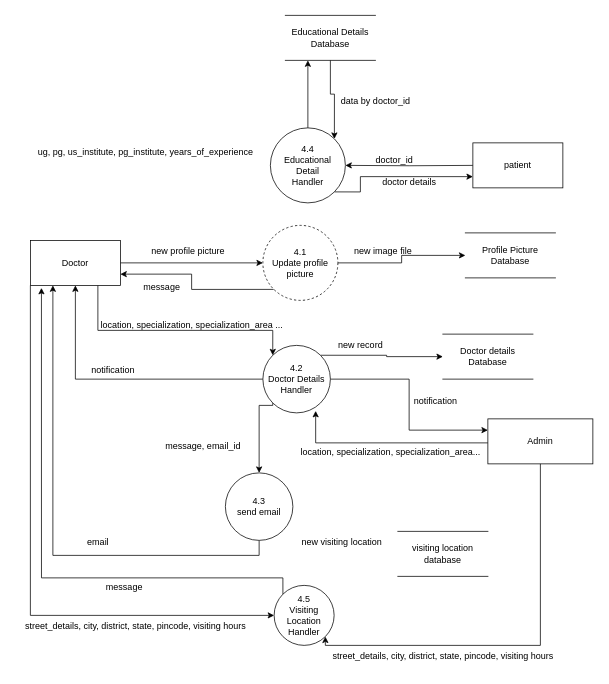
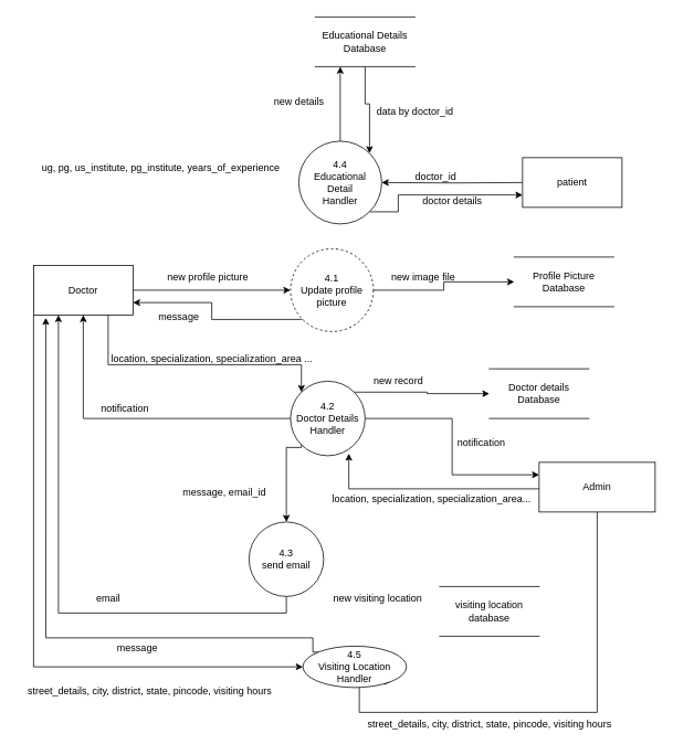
+ <mxCell id="48" value="new details" style="text;html=1;align=center;verticalAlign=middle;resizable=0;points=[];autosize=1;strokeColor=none;fillColor=none;" parent="1" vertex="1"><mxGeometry x="320" y="108" width="80" height="30" as="geometry" /></mxCell>
- <mxCell id="32" value="4.5&lt;br&gt;Visiting Location&lt;br&gt;Handler" style="ellipse;whiteSpace=wrap;html=1;aspect=fixed;" parent="1" vertex="1"><mxGeometry x="365" y="780" width="80" height="80" as="geometry" /></mxCell>
+ <mxCell id="32" value="4.5&lt;br&gt;Visiting Location&lt;br&gt;Handler" style="ellipse;whiteSpace=wrap;html=1;aspect=fixed;" parent="1" vertex="1"><mxGeometry x="365" y="780" width="125" height="50" as="geometry" /></mxCell>
